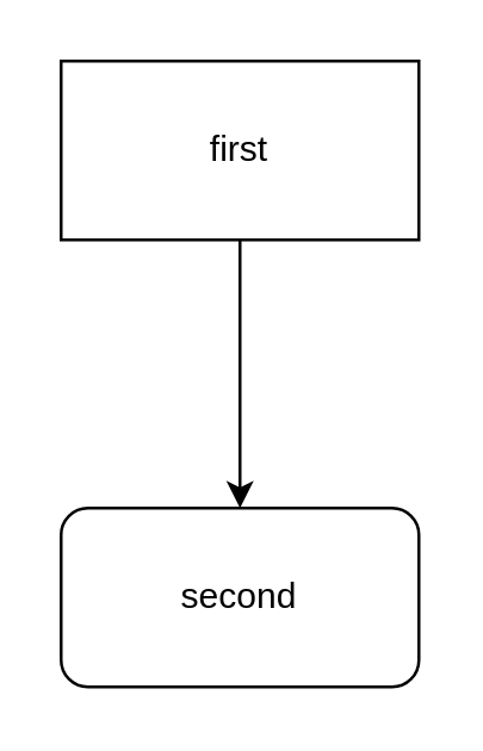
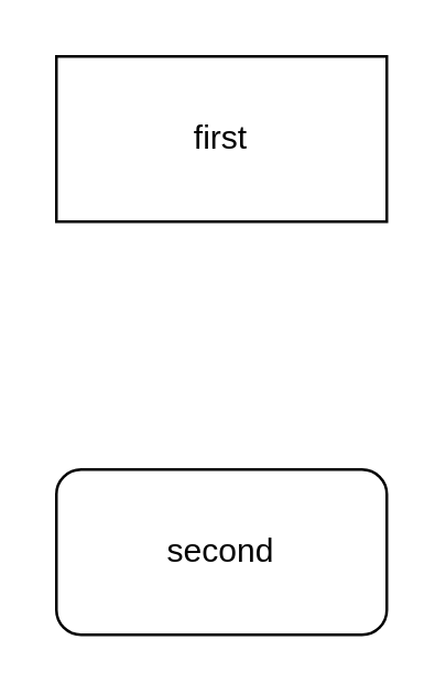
- <mxCell id="3" value="" style="edgeStyle=orthogonalEdgeStyle;rounded=0;orthogonalLoop=1;jettySize=auto;html=1;" edge="1" parent="1" source="4" target="2"><mxGeometry relative="1" as="geometry" /></mxCell>
